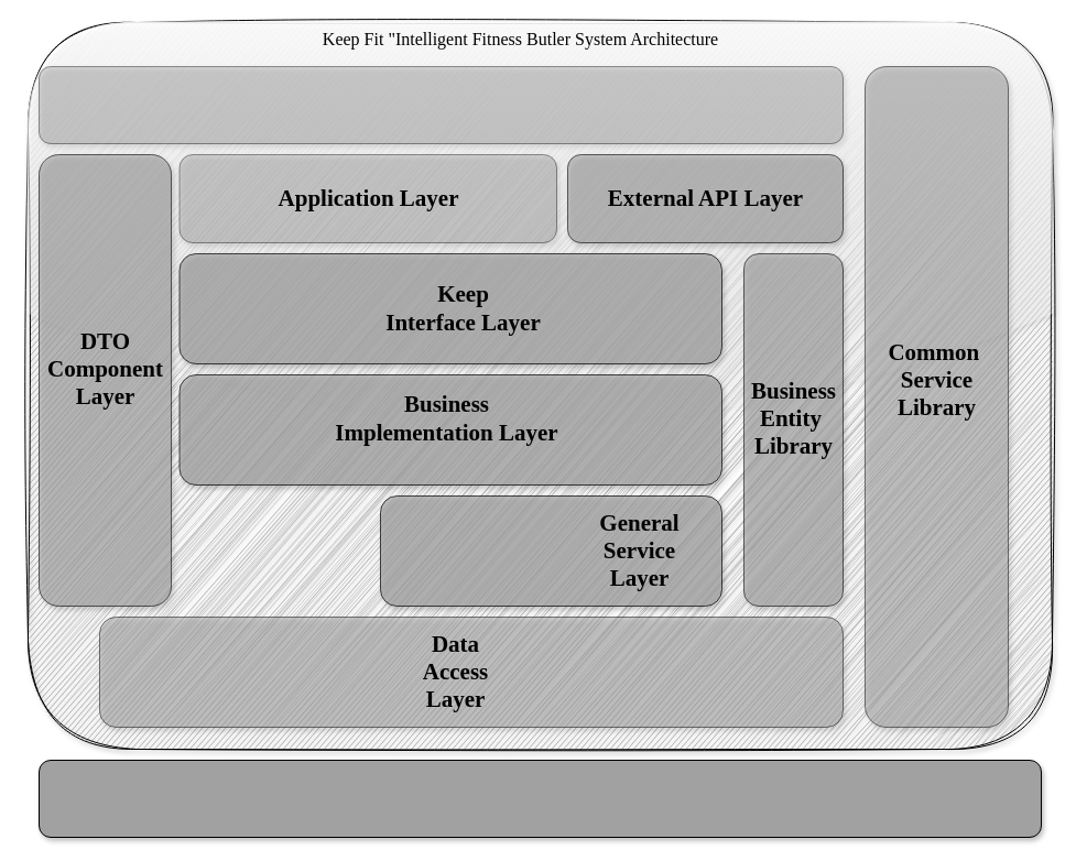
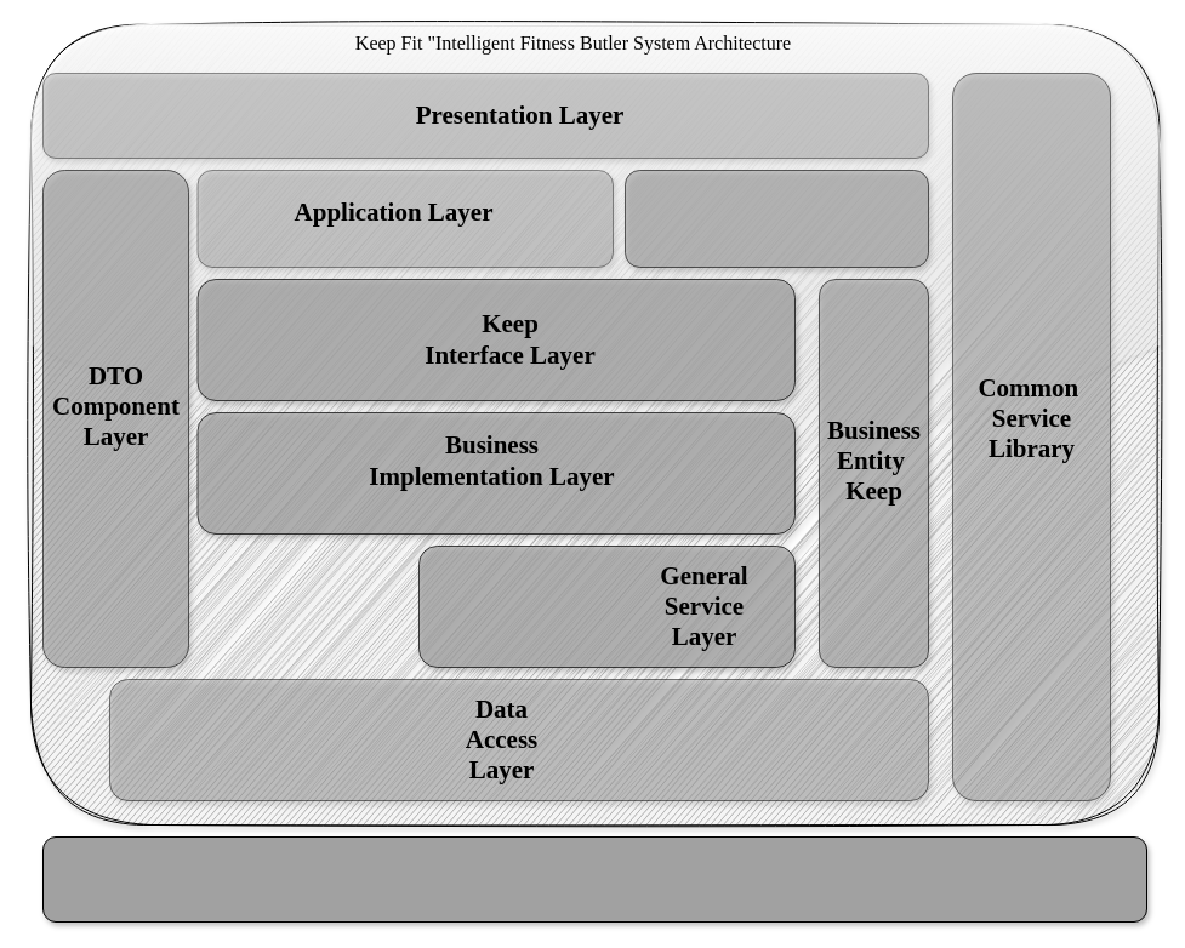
+ <mxCell id="4" value="&lt;font style=&quot;font-size: 21px;&quot;&gt;&lt;b style=&quot;font-size: 21px;&quot;&gt;Presentation Layer&lt;/b&gt;&lt;/font&gt;" style="text;html=1;align=center;verticalAlign=middle;resizable=0;points=[];autosize=1;strokeColor=none;fillColor=none;fontFamily=Georgia;fontSize=21;" parent="1" vertex="1"><mxGeometry x="312.5" y="75" width="230" height="40" as="geometry" /></mxCell>
- <mxCell id="11" value="&lt;font style=&quot;font-size: 21px;&quot;&gt;&lt;b style=&quot;font-size: 21px;&quot;&gt;Application Layer&lt;/b&gt;&lt;/font&gt;" style="text;html=1;align=center;verticalAlign=middle;resizable=0;points=[];autosize=1;strokeColor=none;fillColor=none;fontFamily=Georgia;fontSize=21;" parent="1" vertex="1"><mxGeometry x="223.75" y="160" width="220" height="40" as="geometry" /></mxCell>
+ <mxCell id="11" value="&lt;font style=&quot;font-size: 21px;&quot;&gt;&lt;b style=&quot;font-size: 21px;&quot;&gt;Application Layer&lt;/b&gt;&lt;/font&gt;" style="text;html=1;align=center;verticalAlign=middle;resizable=0;points=[];autosize=1;strokeColor=none;fillColor=none;fontFamily=Georgia;fontSize=21;" parent="1" vertex="1"><mxGeometry x="213.75" y="155" width="220" height="40" as="geometry" /></mxCell>
- <mxCell id="12" value="&lt;font style=&quot;font-size: 21px;&quot;&gt;&lt;b style=&quot;font-size: 21px;&quot;&gt;External API Layer&lt;/b&gt;&lt;/font&gt;" style="text;html=1;align=center;verticalAlign=middle;resizable=0;points=[];autosize=1;strokeColor=none;fillColor=none;fontFamily=Georgia;fontSize=21;" parent="1" vertex="1"><mxGeometry x="525" y="160" width="230" height="40" as="geometry" /></mxCell>
- <mxCell id="23" value="&lt;b style=&quot;font-size: 21px;&quot;&gt;&lt;font style=&quot;font-size: 21px;&quot;&gt;Business&lt;br style=&quot;font-size: 21px;&quot;&gt;Entity&amp;nbsp;&lt;/font&gt;&lt;/b&gt;&lt;div&gt;&lt;b style=&quot;font-size: 21px;&quot;&gt;&lt;font style=&quot;font-size: 21px;&quot;&gt;Library&lt;/font&gt;&lt;/b&gt;&lt;/div&gt;" style="text;html=1;align=center;verticalAlign=middle;resizable=0;points=[];autosize=1;strokeColor=none;fillColor=none;fontFamily=Georgia;fontSize=21;" parent="1" vertex="1"><mxGeometry x="660" y="335" width="120" height="90" as="geometry" /></mxCell>
+ <mxCell id="23" value="&lt;b style=&quot;font-size: 21px;&quot;&gt;&lt;font style=&quot;font-size: 21px;&quot;&gt;Business&lt;br style=&quot;font-size: 21px;&quot;&gt;Entity&amp;nbsp;&lt;/font&gt;&lt;/b&gt;&lt;div&gt;&lt;b style=&quot;font-size: 21px;&quot;&gt;&lt;font style=&quot;font-size: 21px;&quot;&gt;Keep&lt;/font&gt;&lt;/b&gt;&lt;/div&gt;" style="text;html=1;align=center;verticalAlign=middle;resizable=0;points=[];autosize=1;strokeColor=none;fillColor=none;fontFamily=Georgia;fontSize=21;" parent="1" vertex="1"><mxGeometry x="660" y="335" width="120" height="90" as="geometry" /></mxCell>
